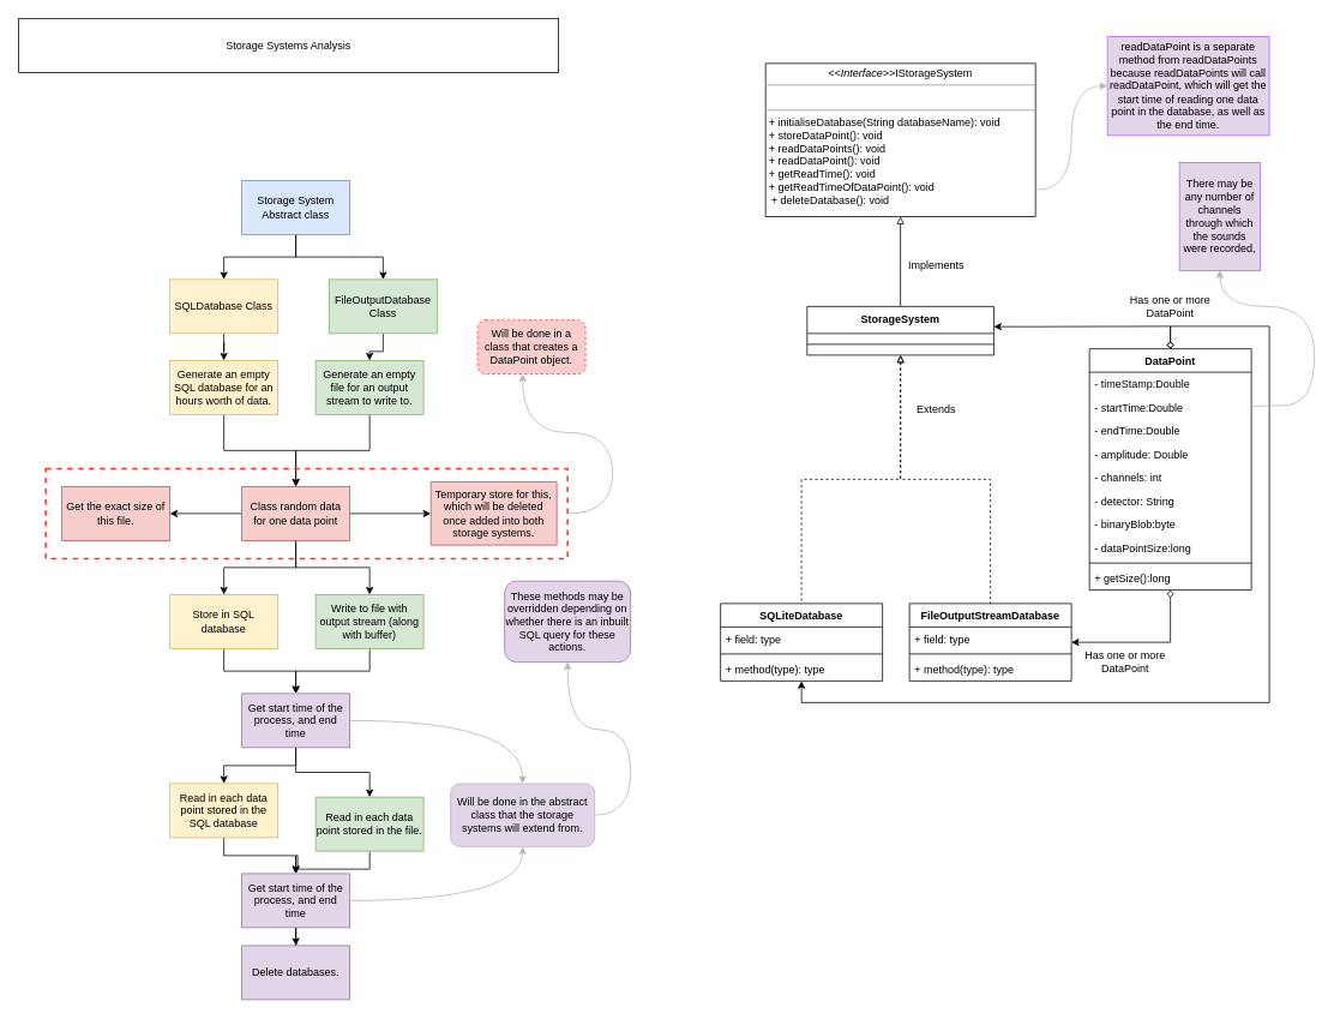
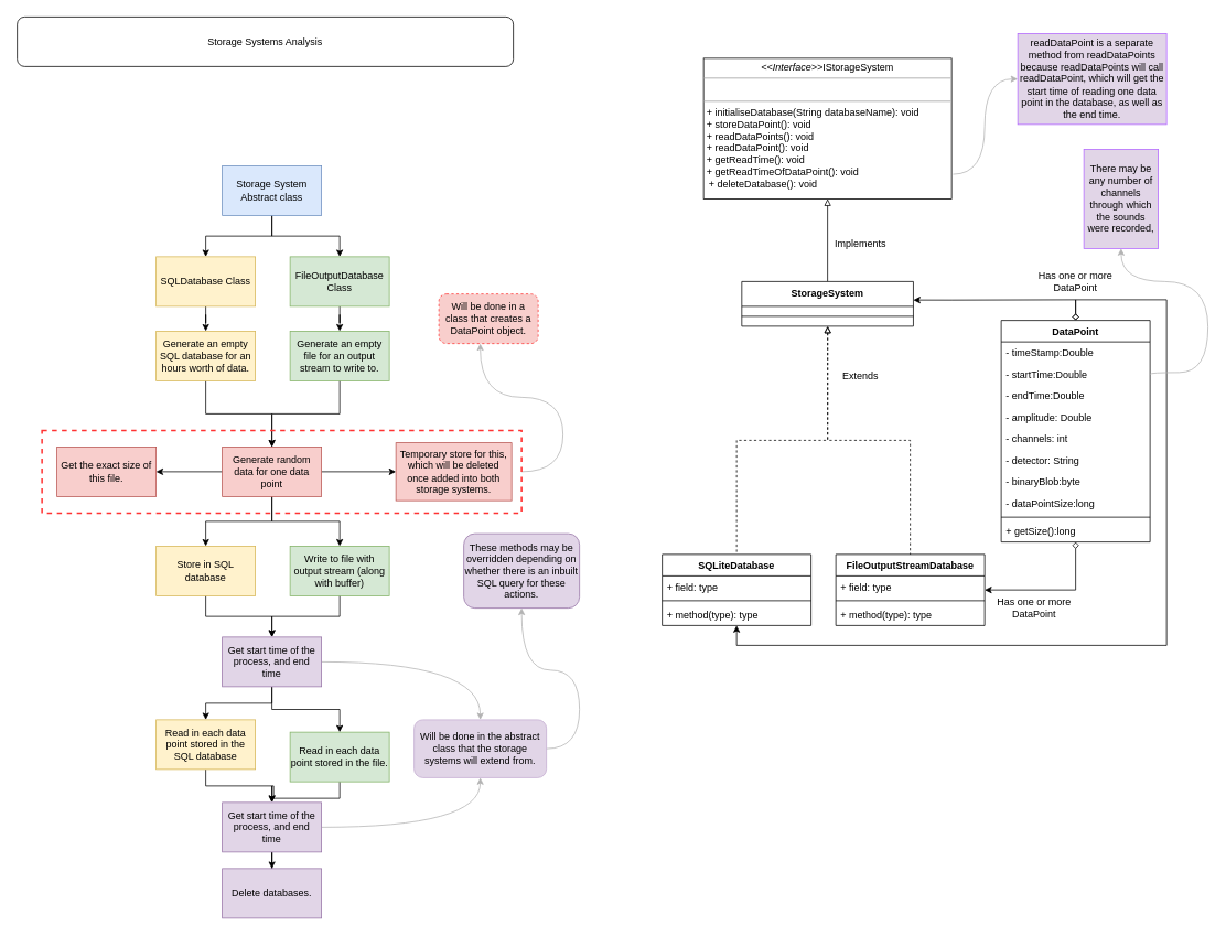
- <mxCell id="22" value="Storage Systems Analysis" style="rounded=0;whiteSpace=wrap;html=1;strokeColor=#000000;strokeWidth=1;fillColor=default;" parent="1" vertex="1"><mxGeometry x="20" y="20" width="600" height="60" as="geometry" /></mxCell>
+ <mxCell id="22" value="Storage Systems Analysis" style="whiteSpace=wrap;html=1;strokeColor=#000000;strokeWidth=1;fillColor=default;rounded=1;" parent="1" vertex="1"><mxGeometry x="20" y="20" width="600" height="60" as="geometry" /></mxCell>
- <mxCell id="41" value="FileOutputDatabase Class" style="rounded=0;whiteSpace=wrap;html=1;strokeColor=#82b366;strokeWidth=1;fillColor=#d5e8d4;" parent="1" vertex="1"><mxGeometry x="365" y="310" width="120" height="60" as="geometry" /></mxCell>
+ <mxCell id="41" value="FileOutputDatabase Class" style="rounded=0;whiteSpace=wrap;html=1;strokeColor=#82b366;strokeWidth=1;fillColor=#d5e8d4;" parent="1" vertex="1"><mxGeometry x="350" y="310" width="120" height="60" as="geometry" /></mxCell>
- <mxCell id="6" value="Class random data for one data point" style="whiteSpace=wrap;html=1;rounded=0;fillColor=#f8cecc;strokeColor=#b85450;" parent="1" vertex="1"><mxGeometry x="268" y="540" width="120" height="60" as="geometry" /></mxCell>
+ <mxCell id="6" value="Generate random data for one data point" style="whiteSpace=wrap;html=1;rounded=0;fillColor=#f8cecc;strokeColor=#b85450;" parent="1" vertex="1"><mxGeometry x="268" y="540" width="120" height="60" as="geometry" /></mxCell>
